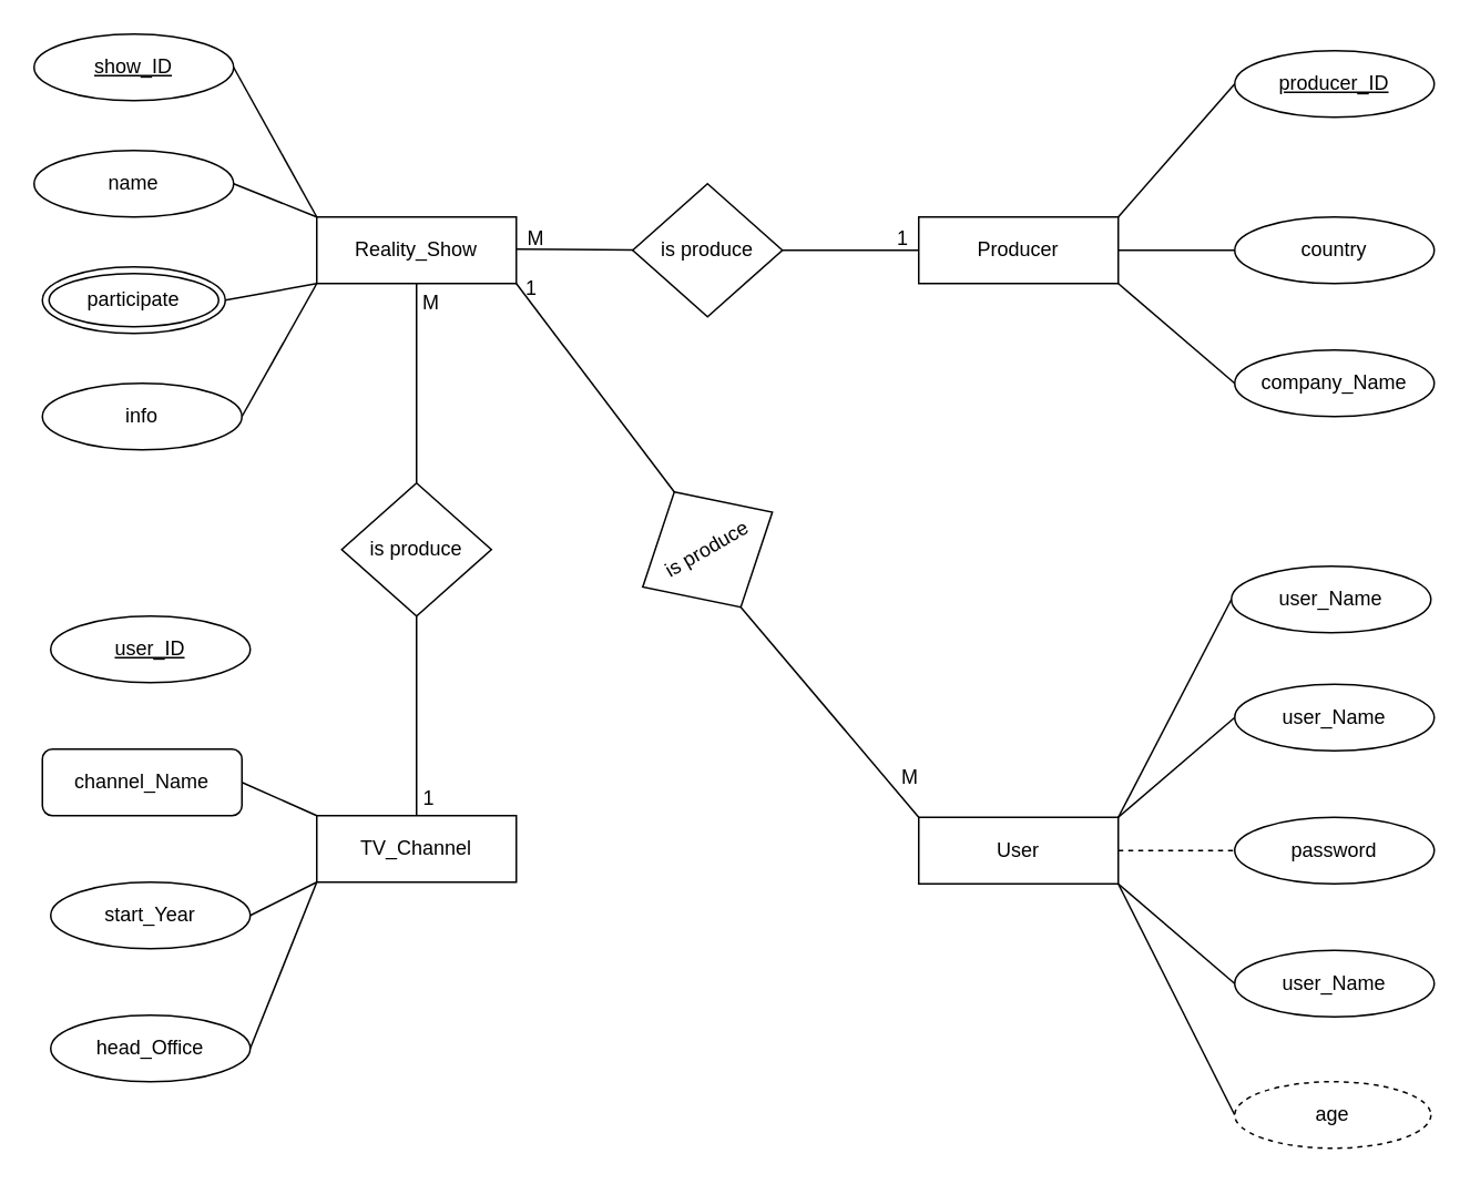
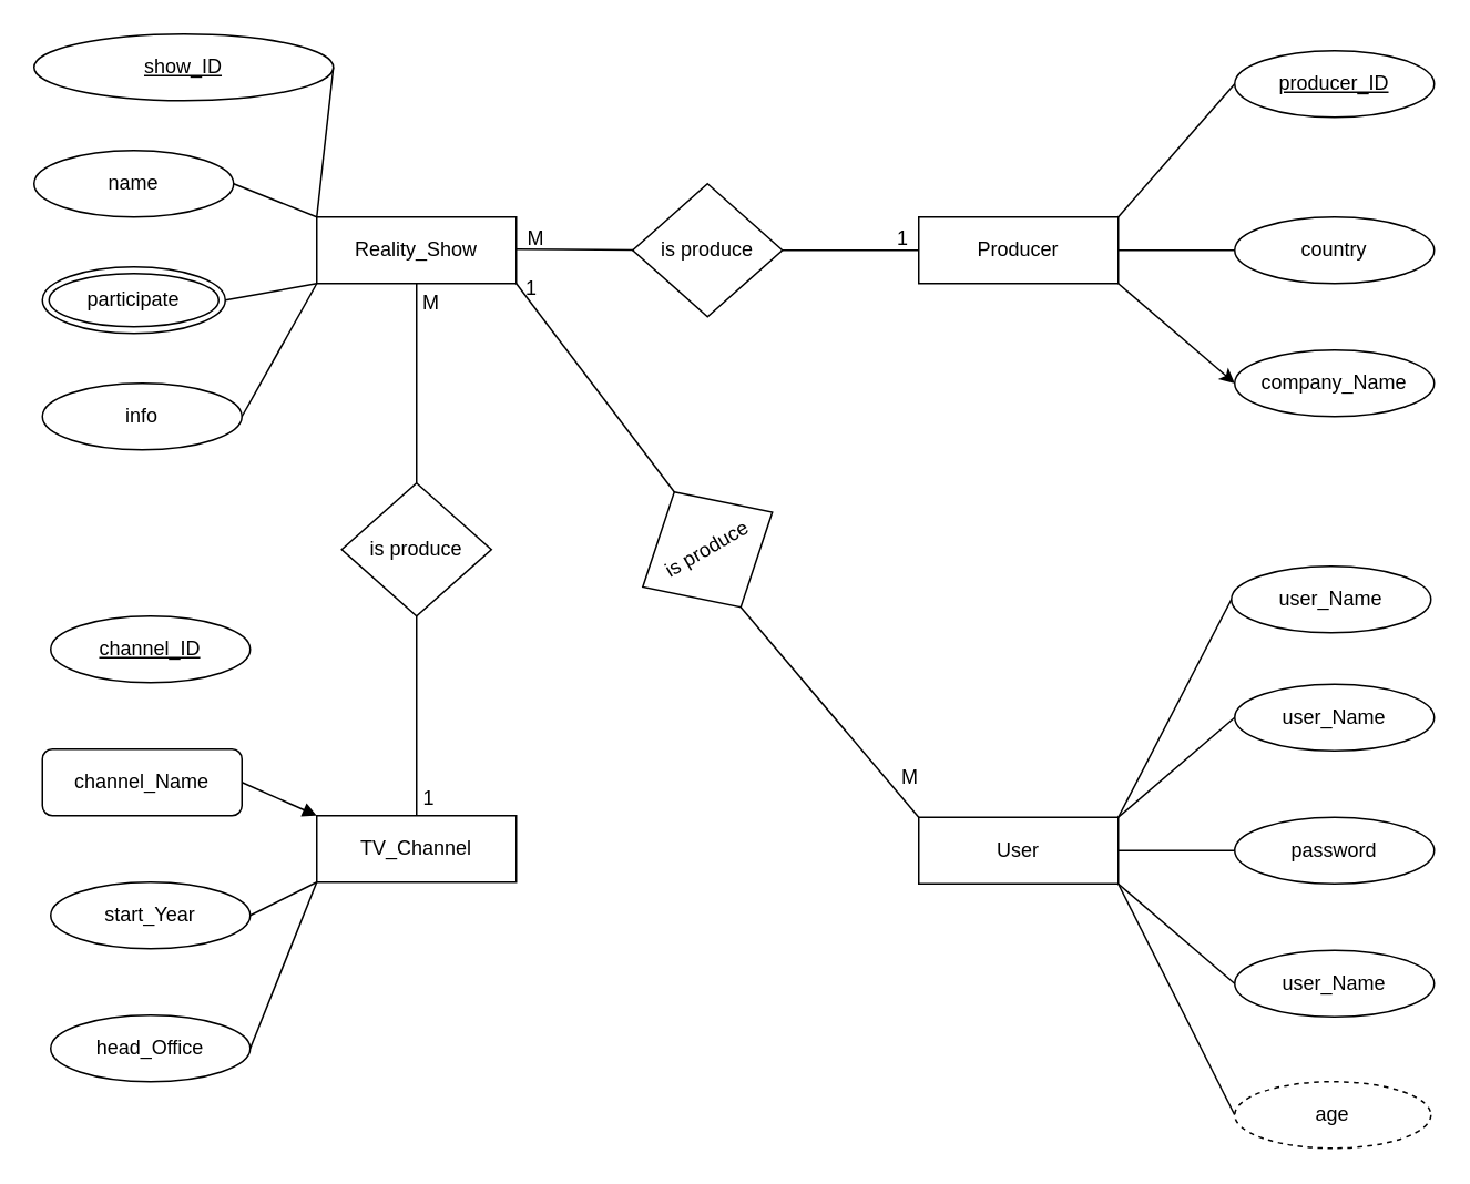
- <mxCell id="6" value="show_ID" style="ellipse;whiteSpace=wrap;html=1;fontStyle=4" vertex="1" parent="1"><mxGeometry x="20" y="20" width="120" height="40" as="geometry" /></mxCell>
+ <mxCell id="6" value="show_ID" style="ellipse;whiteSpace=wrap;html=1;fontStyle=4" vertex="1" parent="1"><mxGeometry x="20" y="20" width="180" height="40" as="geometry" /></mxCell>
- <mxCell id="22" value="" style="endArrow=none;html=1;rounded=0;entryX=0;entryY=0.5;entryDx=0;entryDy=0;exitX=1;exitY=1;exitDx=0;exitDy=0;" edge="1" parent="1" source="5" target="10"><mxGeometry relative="1" as="geometry"><mxPoint x="662" y="190" as="sourcePoint" /><mxPoint x="742" y="160" as="targetPoint" /></mxGeometry></mxCell>
+ <mxCell id="22" value="" style="endArrow=classic;html=1;rounded=0;entryX=0;entryY=0.5;entryDx=0;entryDy=0;exitX=1;exitY=1;exitDx=0;exitDy=0;" edge="1" parent="1" source="5" target="10"><mxGeometry relative="1" as="geometry"><mxPoint x="662" y="190" as="sourcePoint" /><mxPoint x="742" y="160" as="targetPoint" /></mxGeometry></mxCell>
- <mxCell id="27" value="user_ID" style="ellipse;whiteSpace=wrap;html=1;fontStyle=4" vertex="1" parent="1"><mxGeometry x="30" y="370" width="120" height="40" as="geometry" /></mxCell>
+ <mxCell id="27" value="channel_ID" style="ellipse;whiteSpace=wrap;html=1;fontStyle=4" vertex="1" parent="1"><mxGeometry x="30" y="370" width="120" height="40" as="geometry" /></mxCell>
- <mxCell id="31" value="" style="endArrow=none;html=1;rounded=0;entryX=0;entryY=0;entryDx=0;entryDy=0;exitX=1;exitY=0.5;exitDx=0;exitDy=0;" edge="1" parent="1" source="29" target="3"><mxGeometry relative="1" as="geometry"><mxPoint x="160" y="400" as="sourcePoint" /><mxPoint x="200" y="500" as="targetPoint" /></mxGeometry></mxCell>
+ <mxCell id="31" value="" style="endArrow=block;html=1;rounded=0;entryX=0;entryY=0;entryDx=0;entryDy=0;exitX=1;exitY=0.5;exitDx=0;exitDy=0;" edge="1" parent="1" source="29" target="3"><mxGeometry relative="1" as="geometry"><mxPoint x="160" y="400" as="sourcePoint" /><mxPoint x="200" y="500" as="targetPoint" /></mxGeometry></mxCell>
- <mxCell id="25" value="" style="endArrow=none;html=1;rounded=0;entryX=0;entryY=0.5;entryDx=0;entryDy=0;exitX=1;exitY=0.5;exitDx=0;exitDy=0;dashed=1;" edge="1" parent="1" source="4" target="14"><mxGeometry relative="1" as="geometry"><mxPoint x="692" y="430" as="sourcePoint" /><mxPoint x="742" y="370" as="targetPoint" /></mxGeometry></mxCell>
+ <mxCell id="25" value="" style="endArrow=none;html=1;rounded=0;entryX=0;entryY=0.5;entryDx=0;entryDy=0;exitX=1;exitY=0.5;exitDx=0;exitDy=0;" edge="1" parent="1" source="4" target="14"><mxGeometry relative="1" as="geometry"><mxPoint x="692" y="430" as="sourcePoint" /><mxPoint x="742" y="370" as="targetPoint" /></mxGeometry></mxCell>
